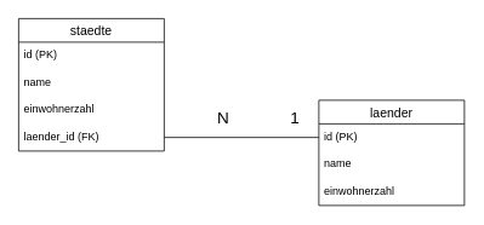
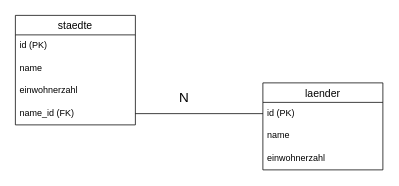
- <mxCell id="12" value="&lt;font style=&quot;font-size: 18px&quot;&gt;1&lt;/font&gt;" style="text;html=1;strokeColor=none;fillColor=none;align=center;verticalAlign=middle;whiteSpace=wrap;rounded=0;" vertex="1" parent="1"><mxGeometry x="304" y="120" width="40" height="20" as="geometry" /></mxCell>
- <mxCell id="6" value="laender_id (FK)" style="text;strokeColor=none;fillColor=none;spacingLeft=4;spacingRight=4;overflow=hidden;rotatable=0;points=[[0,0.5],[1,0.5]];portConstraint=eastwest;fontSize=12;" vertex="1" parent="2"><mxGeometry y="116" width="160" height="30" as="geometry" /></mxCell>
+ <mxCell id="6" value="name_id (FK)" style="text;strokeColor=none;fillColor=none;spacingLeft=4;spacingRight=4;overflow=hidden;rotatable=0;points=[[0,0.5],[1,0.5]];portConstraint=eastwest;fontSize=12;" vertex="1" parent="2"><mxGeometry y="116" width="160" height="30" as="geometry" /></mxCell>
